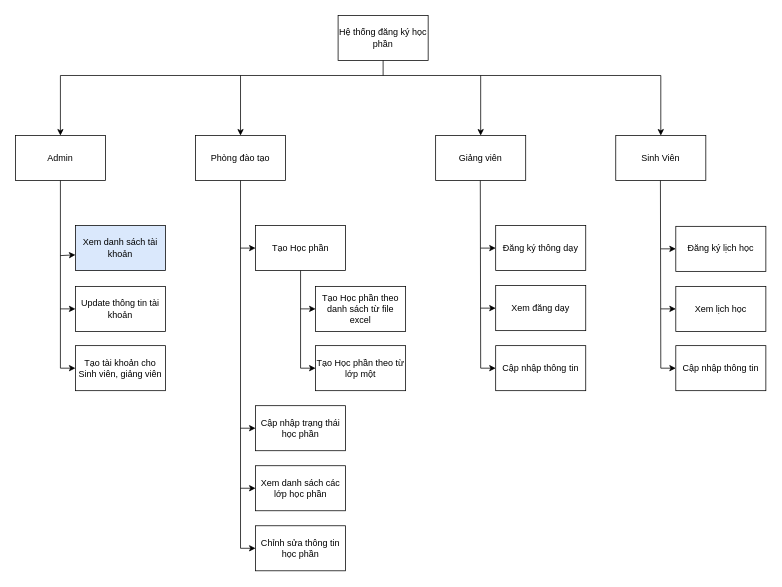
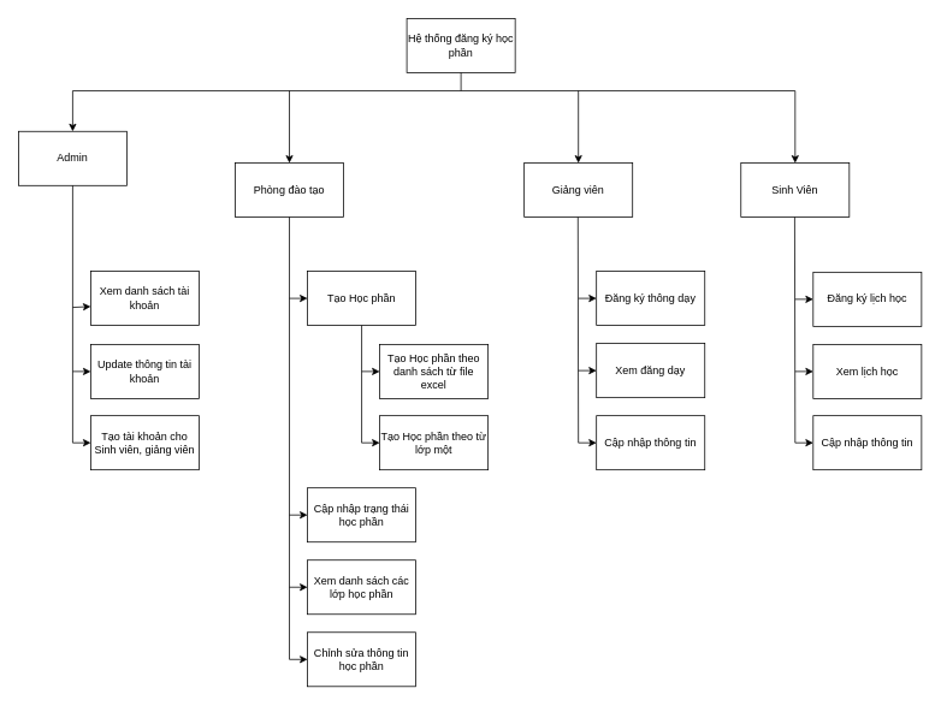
- <mxCell id="3" value="Admin" style="rounded=0;whiteSpace=wrap;html=1;" vertex="1" parent="1"><mxGeometry x="20" y="180" width="120" height="60" as="geometry" /></mxCell>
+ <mxCell id="3" value="Admin" style="rounded=0;whiteSpace=wrap;html=1;" vertex="1" parent="1"><mxGeometry x="20" y="145" width="120" height="60" as="geometry" /></mxCell>
- <mxCell id="5" value="Xem danh sách tài khoản" style="rounded=0;whiteSpace=wrap;html=1;fillColor=#dae8fc;" vertex="1" parent="1"><mxGeometry x="100" y="300" width="120" height="60" as="geometry" /></mxCell>
+ <mxCell id="5" value="Xem danh sách tài khoản" style="rounded=0;whiteSpace=wrap;html=1;" vertex="1" parent="1"><mxGeometry x="100" y="300" width="120" height="60" as="geometry" /></mxCell>
